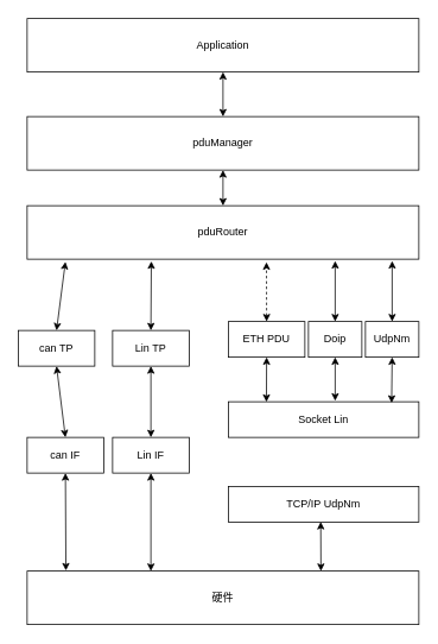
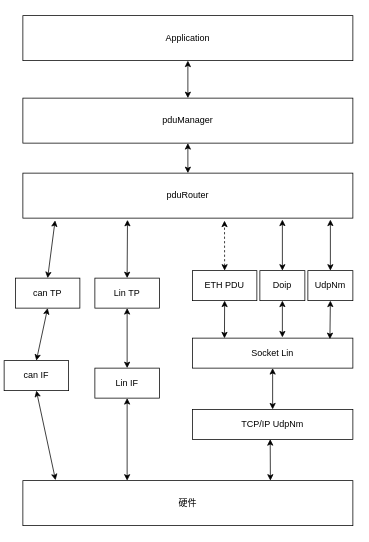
- <mxCell id="8" value="can IF" style="rounded=0;whiteSpace=wrap;html=1;" vertex="1" parent="1"><mxGeometry x="30" y="490" width="86" height="40" as="geometry" /></mxCell>
+ <mxCell id="8" value="can IF" style="rounded=0;whiteSpace=wrap;html=1;" vertex="1" parent="1"><mxGeometry x="5" y="480" width="86" height="40" as="geometry" /></mxCell>
+ <mxCell id="24" value="" style="endArrow=classic;startArrow=classic;html=1;rounded=0;entryX=0.5;entryY=1;entryDx=0;entryDy=0;exitX=0.5;exitY=0;exitDx=0;exitDy=0;" edge="1" parent="1" source="12" target="11"><mxGeometry width="50" height="50" relative="1" as="geometry"><mxPoint x="309" y="370" as="sourcePoint" /><mxPoint x="309" y="303" as="targetPoint" /></mxGeometry></mxCell>
